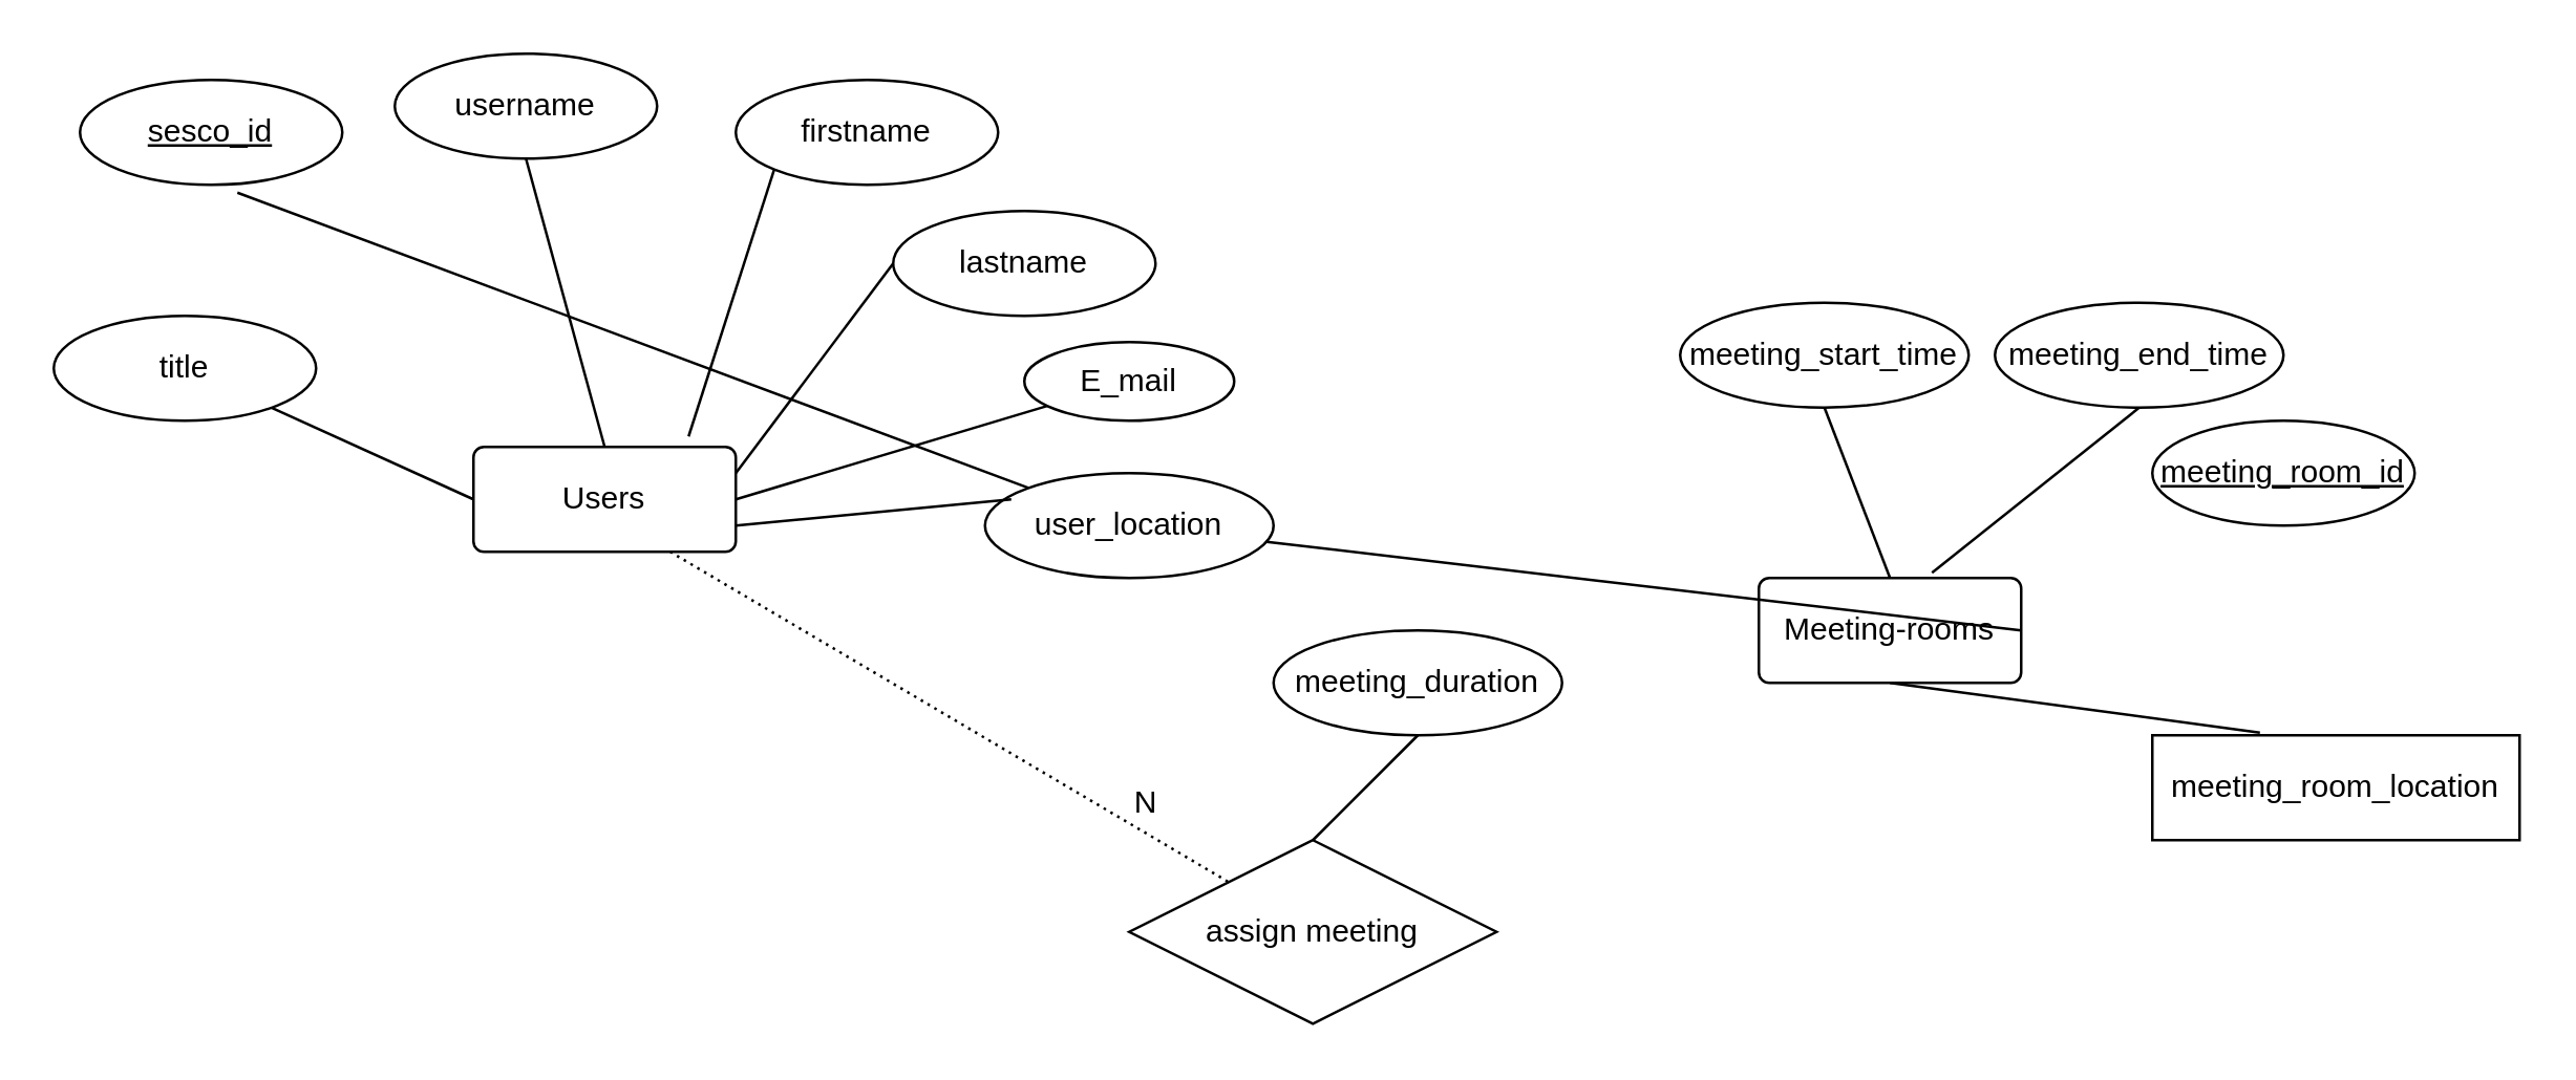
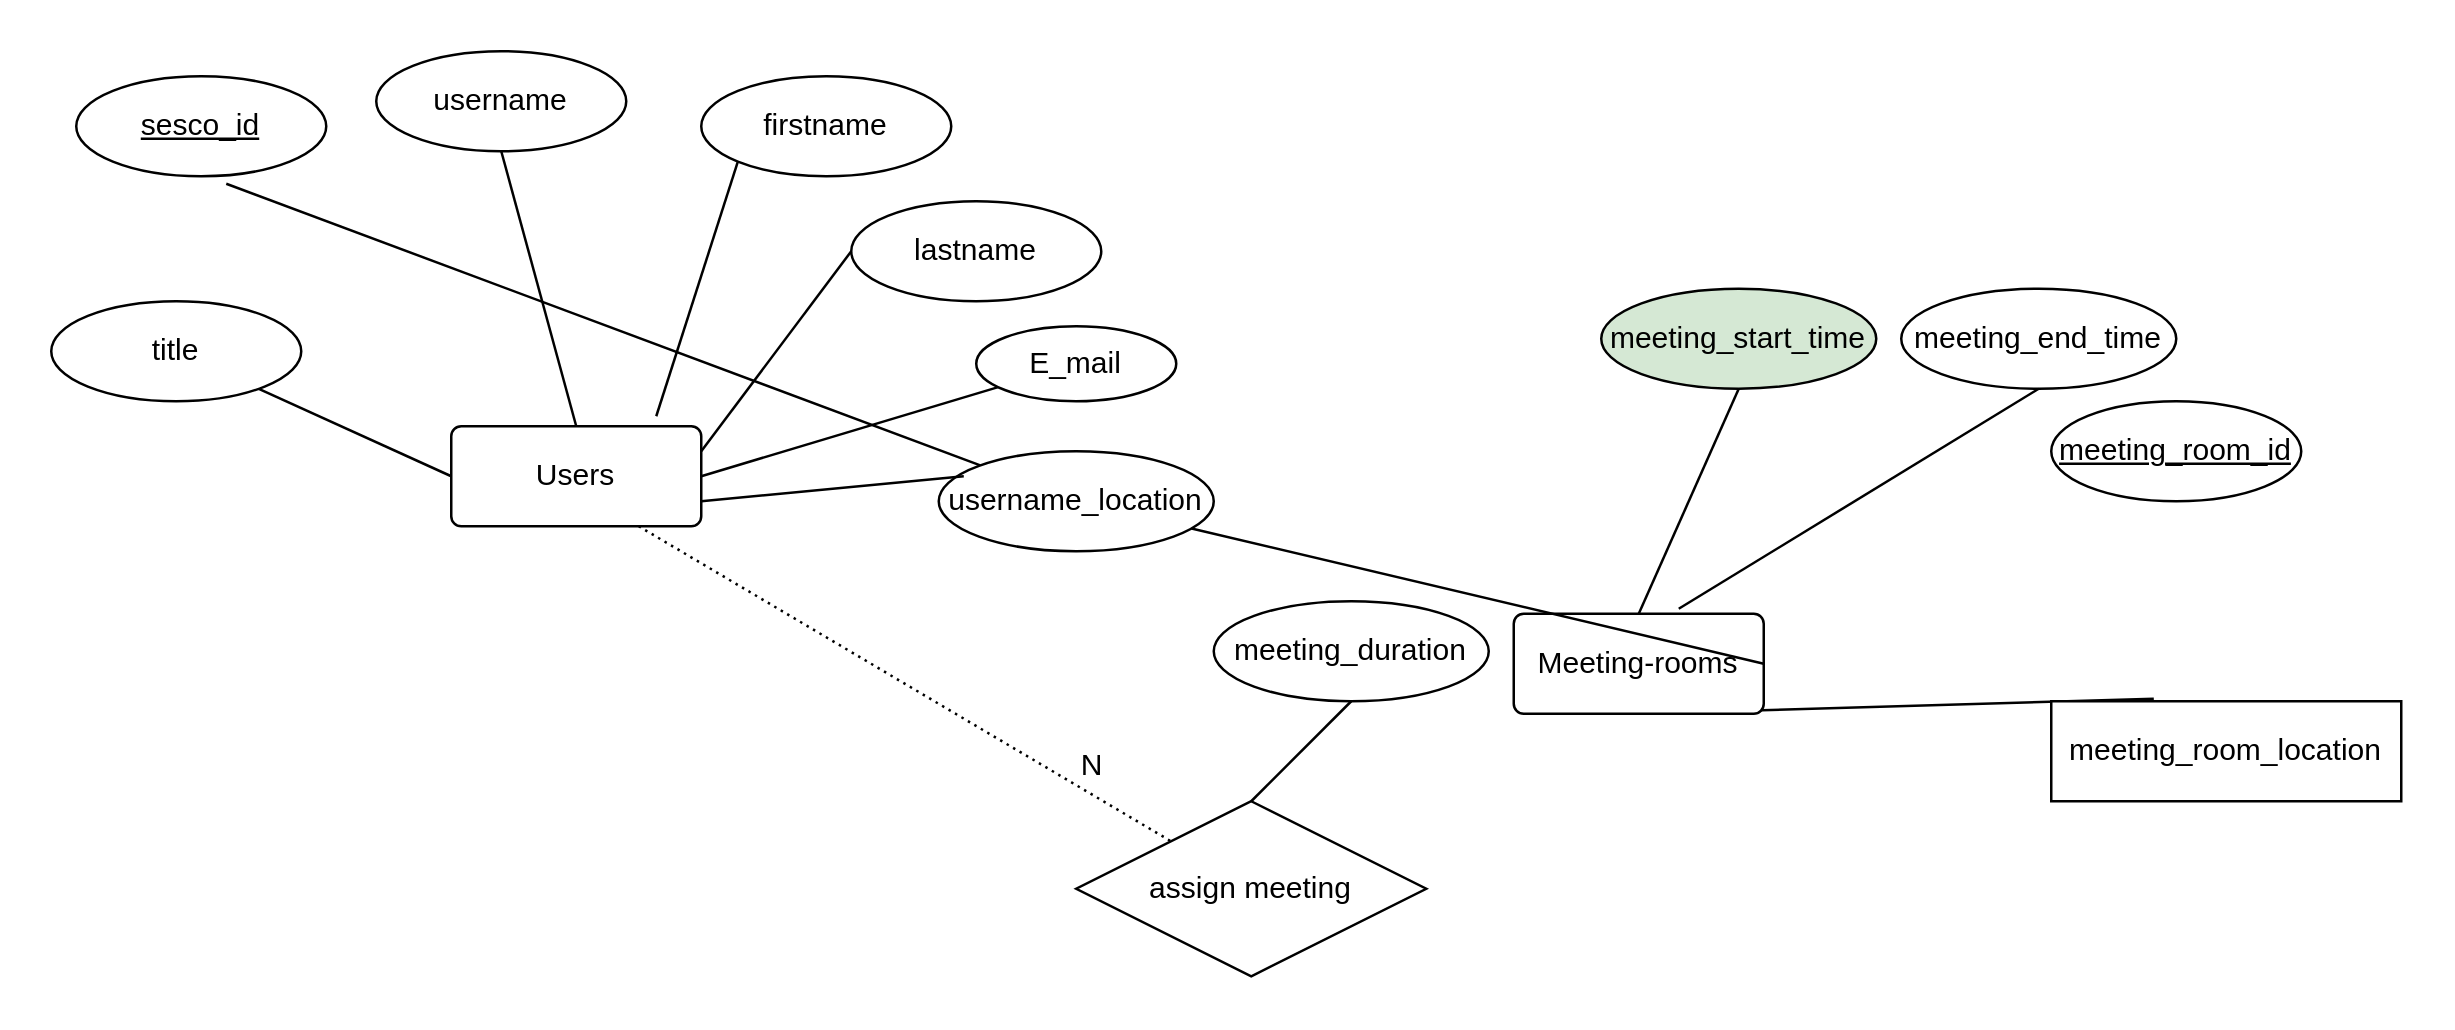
- <mxCell id="10" value="meeting_start_time" style="ellipse;whiteSpace=wrap;html=1;align=center;" parent="1" vertex="1"><mxGeometry x="640" y="115" width="110" height="40" as="geometry" /></mxCell>
+ <mxCell id="10" value="meeting_start_time" style="ellipse;whiteSpace=wrap;html=1;align=center;fillColor=#d5e8d4;" parent="1" vertex="1"><mxGeometry x="640" y="115" width="110" height="40" as="geometry" /></mxCell>
- <mxCell id="13" value="user_location" style="ellipse;whiteSpace=wrap;html=1;" parent="1" vertex="1"><mxGeometry x="375" y="180" width="110" height="40" as="geometry" /></mxCell>
+ <mxCell id="13" value="username_location" style="ellipse;whiteSpace=wrap;html=1;" parent="1" vertex="1"><mxGeometry x="375" y="180" width="110" height="40" as="geometry" /></mxCell>
- <mxCell id="3" value="Meeting-rooms" style="rounded=1;arcSize=10;whiteSpace=wrap;html=1;align=center;" parent="1" vertex="1"><mxGeometry x="670" y="220" width="100" height="40" as="geometry" /></mxCell>
+ <mxCell id="3" value="Meeting-rooms" style="rounded=1;arcSize=10;whiteSpace=wrap;html=1;align=center;" parent="1" vertex="1"><mxGeometry x="605" y="245" width="100" height="40" as="geometry" /></mxCell>
